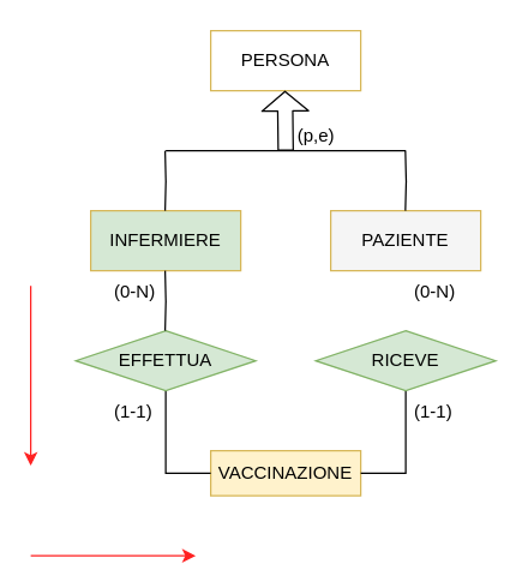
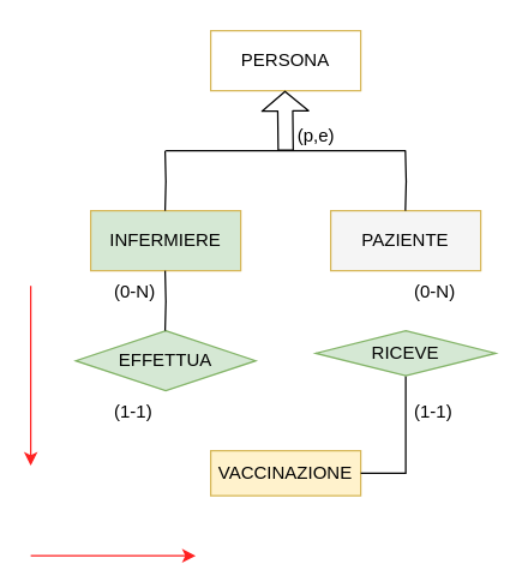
- <mxCell id="12" value="RICEVE" style="shape=rhombus;perimeter=rhombusPerimeter;whiteSpace=wrap;html=1;align=center;fillColor=#d5e8d4;strokeColor=#82b366;" vertex="1" parent="1"><mxGeometry x="210" y="220" width="120" height="40" as="geometry" /></mxCell>
+ <mxCell id="12" value="RICEVE" style="shape=rhombus;perimeter=rhombusPerimeter;whiteSpace=wrap;html=1;align=center;fillColor=#d5e8d4;strokeColor=#82b366;" vertex="1" parent="1"><mxGeometry x="210" y="220" width="120" height="30" as="geometry" /></mxCell>
- <mxCell id="9" style="edgeStyle=orthogonalEdgeStyle;rounded=0;orthogonalLoop=1;jettySize=auto;html=1;exitX=0.5;exitY=1;exitDx=0;exitDy=0;entryX=0;entryY=0.5;entryDx=0;entryDy=0;endArrow=none;endFill=0;" edge="1" parent="1" source="10" target="8"><mxGeometry relative="1" as="geometry" /></mxCell>
